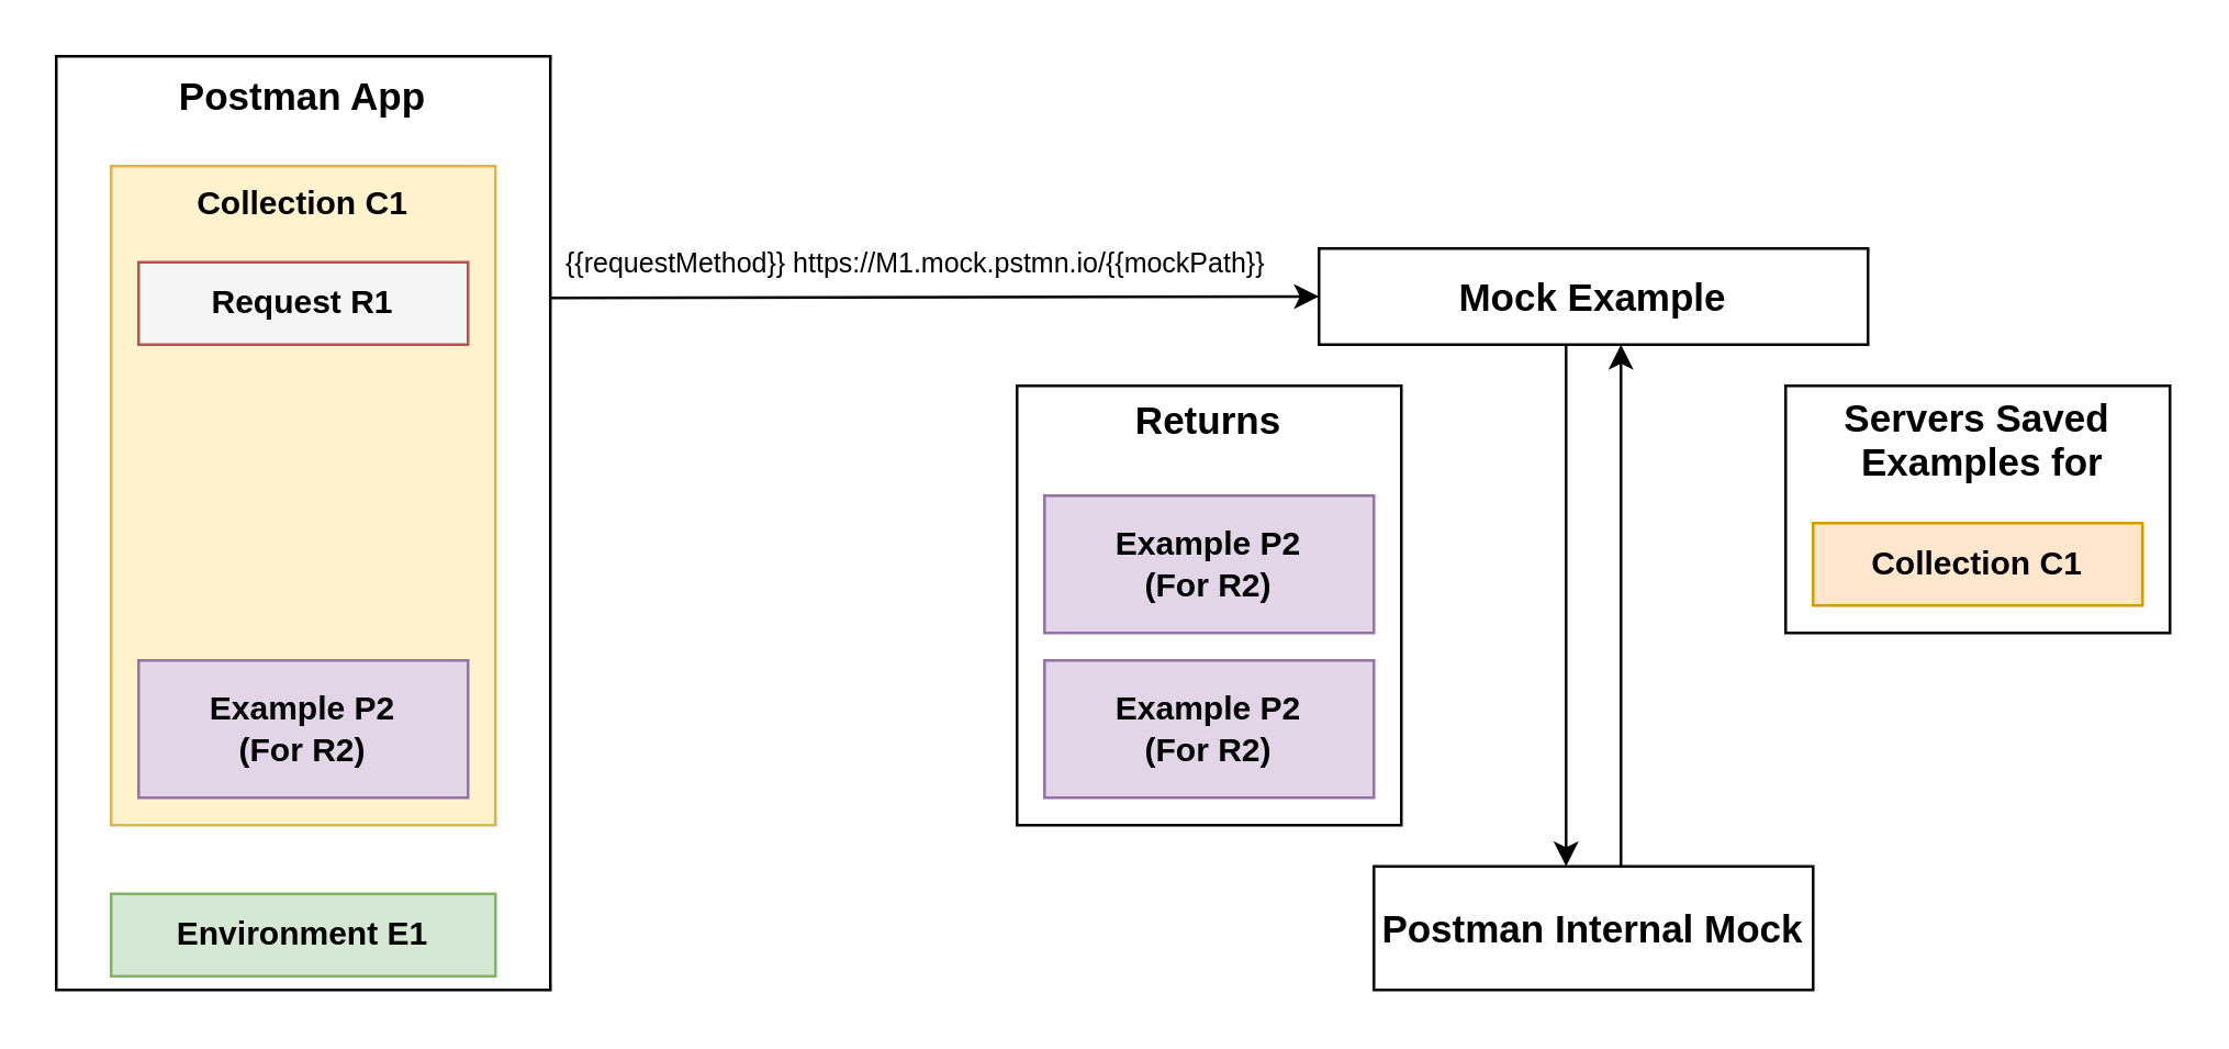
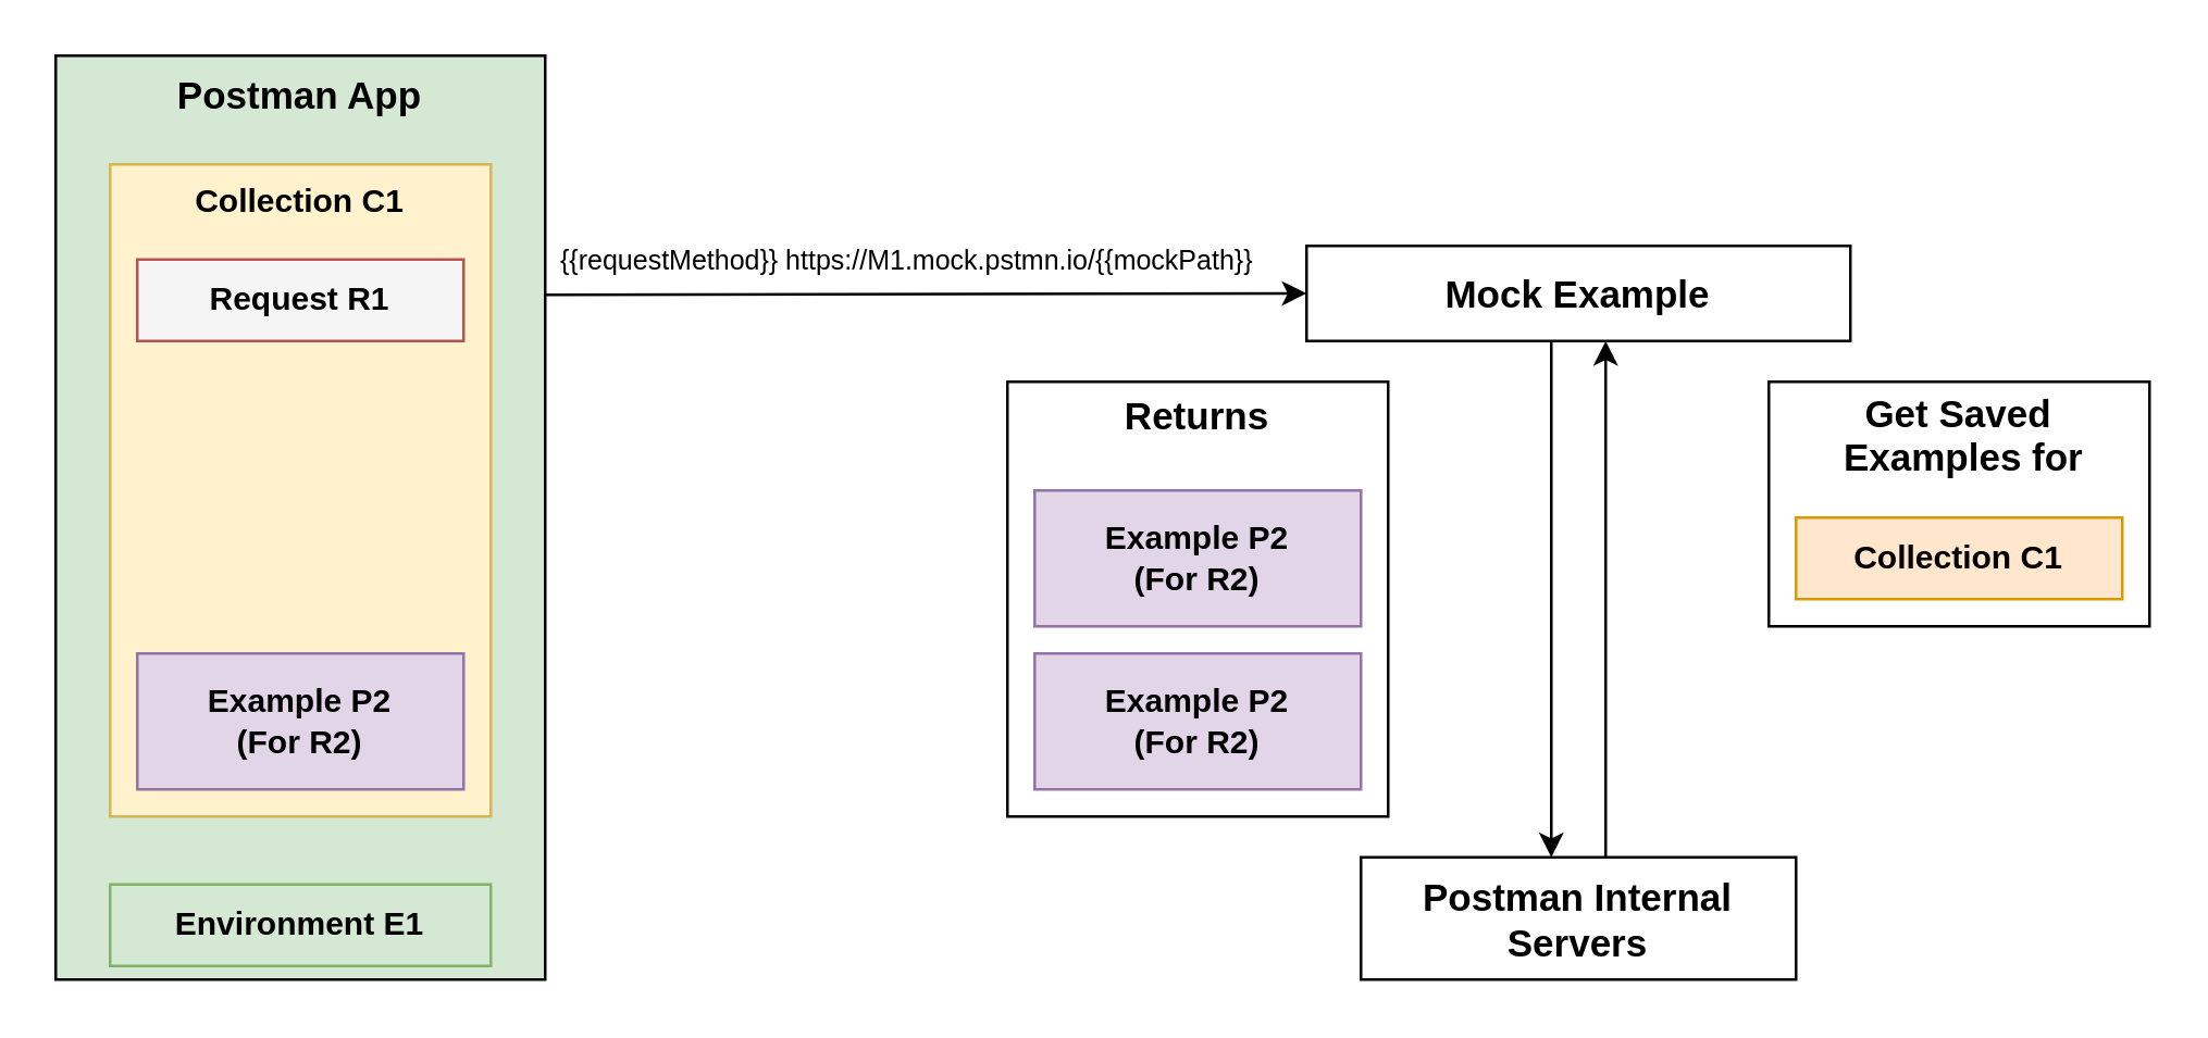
- <mxCell id="3" value="&lt;b&gt;&lt;font style=&quot;font-size: 14px&quot;&gt;Postman App&lt;/font&gt;&lt;/b&gt;" style="rounded=0;whiteSpace=wrap;html=1;verticalAlign=top;" parent="1" vertex="1"><mxGeometry x="20" y="20" width="180" height="340" as="geometry" /></mxCell>
+ <mxCell id="3" value="&lt;b&gt;&lt;font style=&quot;font-size: 14px&quot;&gt;Postman App&lt;/font&gt;&lt;/b&gt;" style="rounded=0;whiteSpace=wrap;html=1;verticalAlign=top;fillColor=#d5e8d4;" parent="1" vertex="1"><mxGeometry x="20" y="20" width="180" height="340" as="geometry" /></mxCell>
- <mxCell id="17" value="&lt;font style=&quot;font-size: 14px&quot;&gt;&lt;b&gt;Servers Saved&lt;br&gt;&amp;nbsp;Examples for&lt;br&gt;&lt;br&gt;&lt;br&gt;&lt;br&gt;&lt;/b&gt;&lt;/font&gt;" style="rounded=0;whiteSpace=wrap;html=1;hachureGap=4;pointerEvents=0;" parent="16" vertex="1"><mxGeometry width="140" height="90" as="geometry" /></mxCell>
+ <mxCell id="17" value="&lt;font style=&quot;font-size: 14px&quot;&gt;&lt;b&gt;Get Saved&lt;br&gt;&amp;nbsp;Examples for&lt;br&gt;&lt;br&gt;&lt;br&gt;&lt;br&gt;&lt;/b&gt;&lt;/font&gt;" style="rounded=0;whiteSpace=wrap;html=1;hachureGap=4;pointerEvents=0;" parent="16" vertex="1"><mxGeometry width="140" height="90" as="geometry" /></mxCell>
- <mxCell id="9" value="&lt;b&gt;&lt;font style=&quot;font-size: 14px&quot;&gt;Postman Internal Mock&lt;/font&gt;&lt;/b&gt;" style="rounded=0;whiteSpace=wrap;html=1;hachureGap=4;pointerEvents=0;" parent="1" vertex="1"><mxGeometry x="500" y="315" width="160" height="45" as="geometry" /></mxCell>
+ <mxCell id="9" value="&lt;b&gt;&lt;font style=&quot;font-size: 14px&quot;&gt;Postman Internal Servers&lt;/font&gt;&lt;/b&gt;" style="rounded=0;whiteSpace=wrap;html=1;hachureGap=4;pointerEvents=0;" parent="1" vertex="1"><mxGeometry x="500" y="315" width="160" height="45" as="geometry" /></mxCell>
